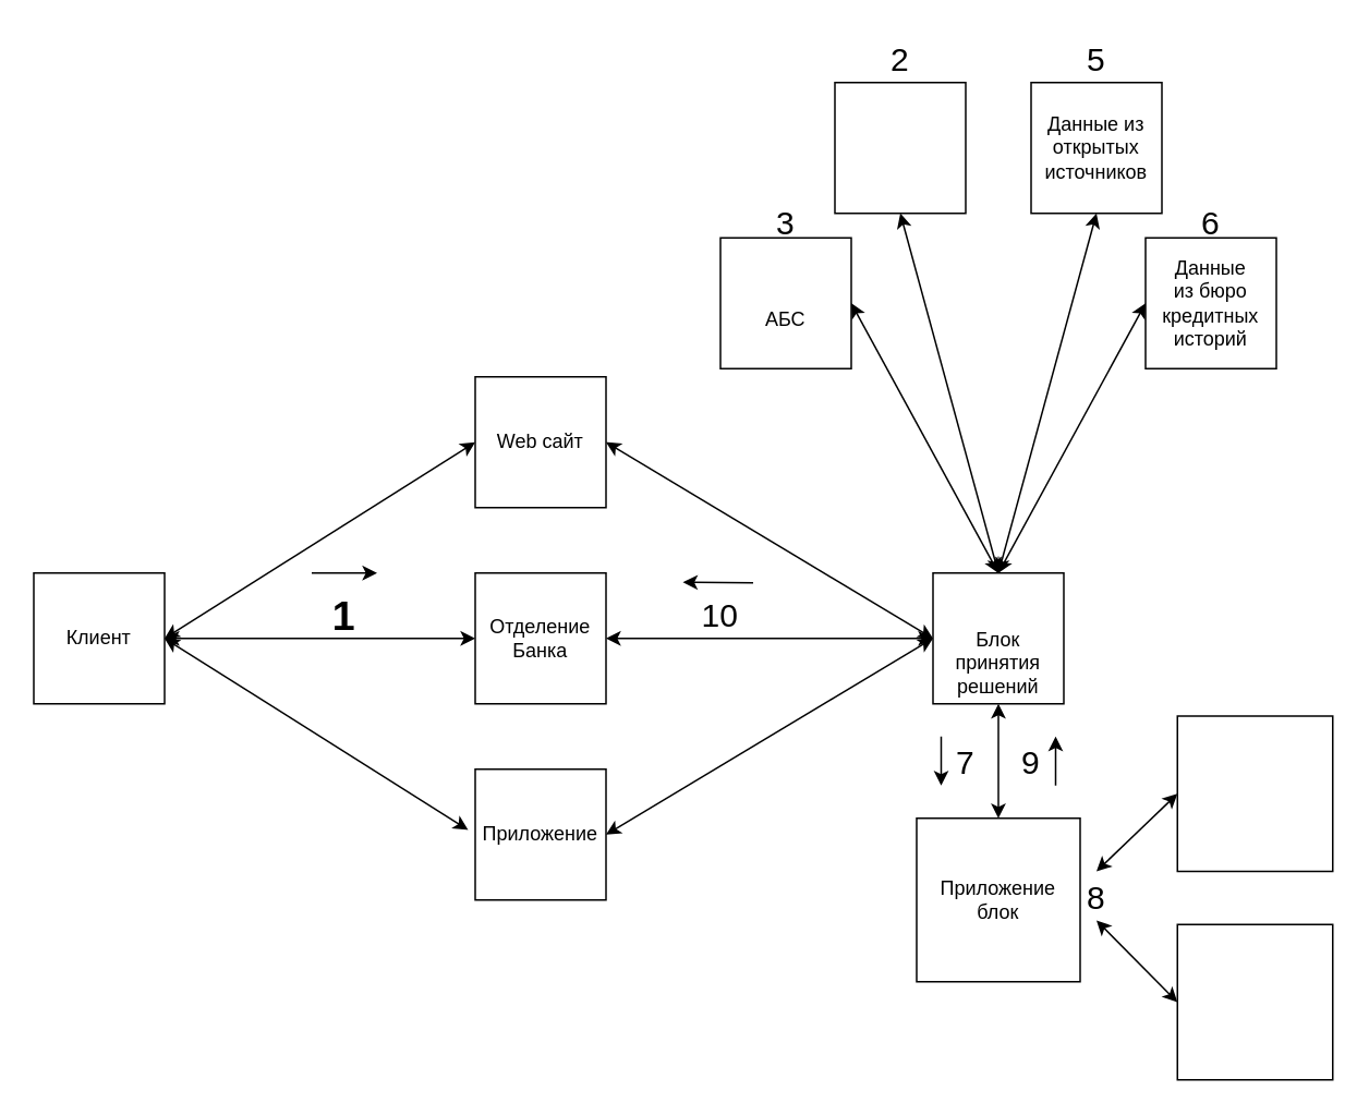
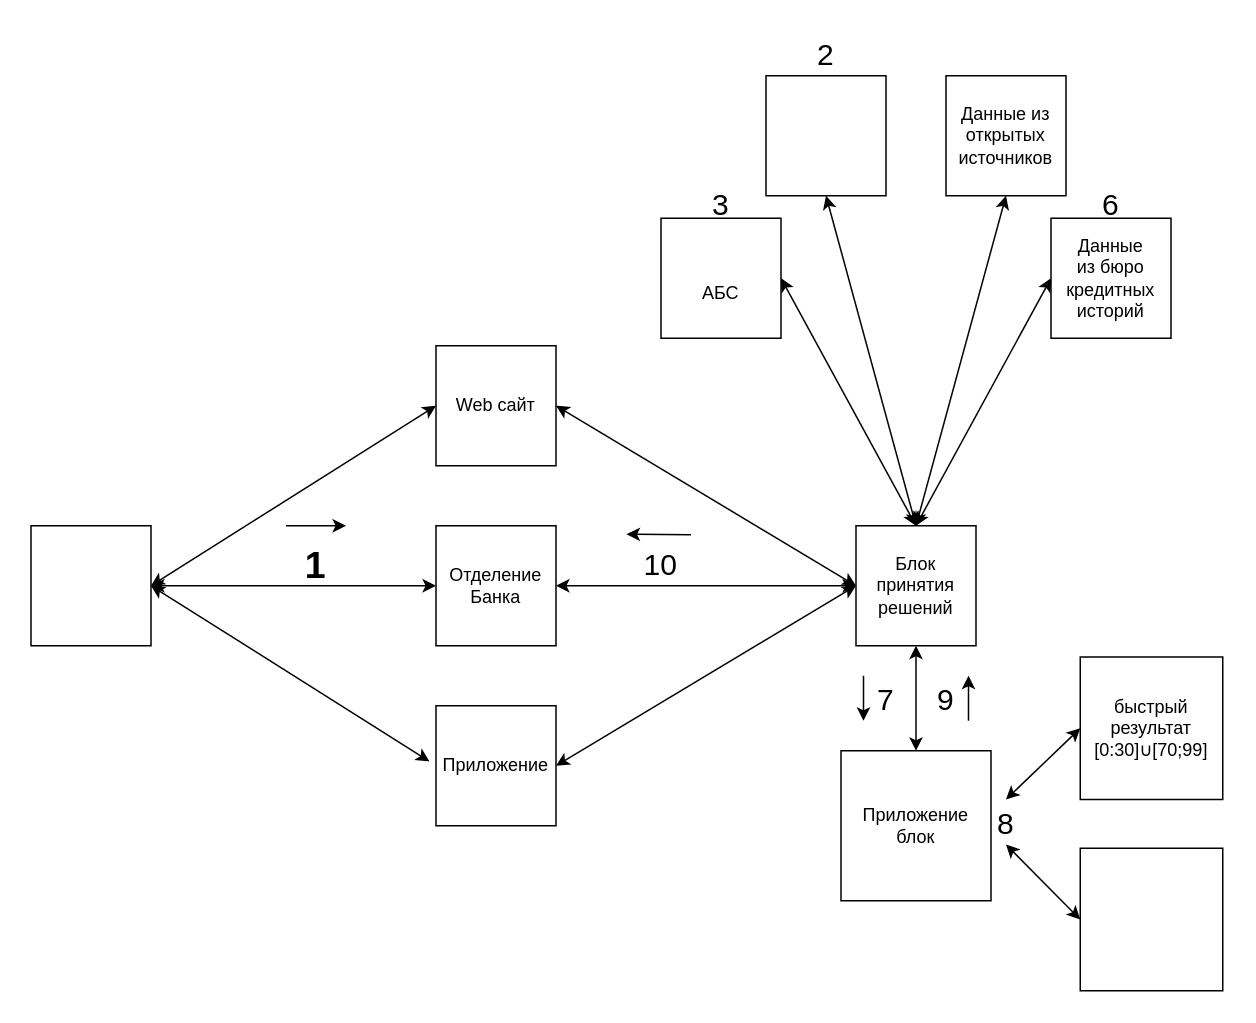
- <mxCell id="31" value="5" style="text;html=1;strokeColor=none;fillColor=none;align=center;verticalAlign=middle;whiteSpace=wrap;rounded=0;fontSize=20;" vertex="1" parent="1"><mxGeometry x="640" y="20" width="60" height="30" as="geometry" /></mxCell>
- <mxCell id="3" value="Клиент" style="text;html=1;strokeColor=none;fillColor=none;align=center;verticalAlign=middle;whiteSpace=wrap;rounded=0;" vertex="1" parent="1"><mxGeometry x="30" y="375" width="60" height="30" as="geometry" /></mxCell>
- <mxCell id="24" value="Блок принятия решений" style="text;html=1;strokeColor=none;fillColor=none;align=center;verticalAlign=middle;whiteSpace=wrap;rounded=0;" vertex="1" parent="1"><mxGeometry x="580" y="390" width="60" height="30" as="geometry" /></mxCell>
+ <mxCell id="24" value="Блок принятия решений" style="text;html=1;strokeColor=none;fillColor=none;align=center;verticalAlign=middle;whiteSpace=wrap;rounded=0;" vertex="1" parent="1"><mxGeometry x="580" y="375" width="60" height="30" as="geometry" /></mxCell>
+ <mxCell id="35" value="быстрый результат&lt;br&gt;[0:30]∪[70;99]" style="text;html=1;strokeColor=none;fillColor=none;align=center;verticalAlign=middle;whiteSpace=wrap;rounded=0;" vertex="1" parent="1"><mxGeometry x="737" y="470" width="60" height="30" as="geometry" /></mxCell>
